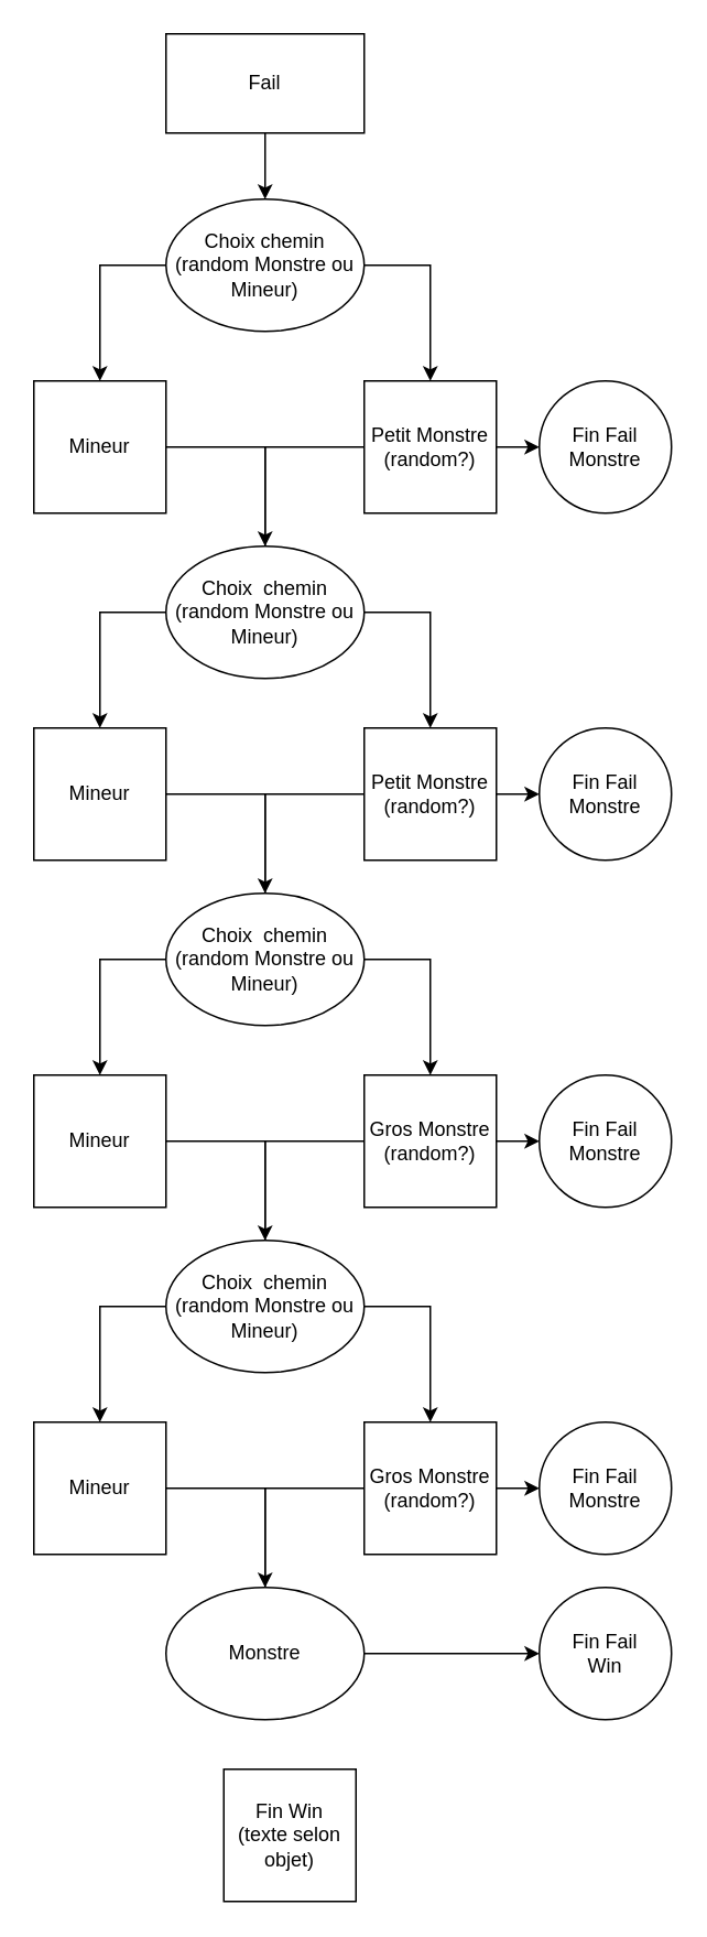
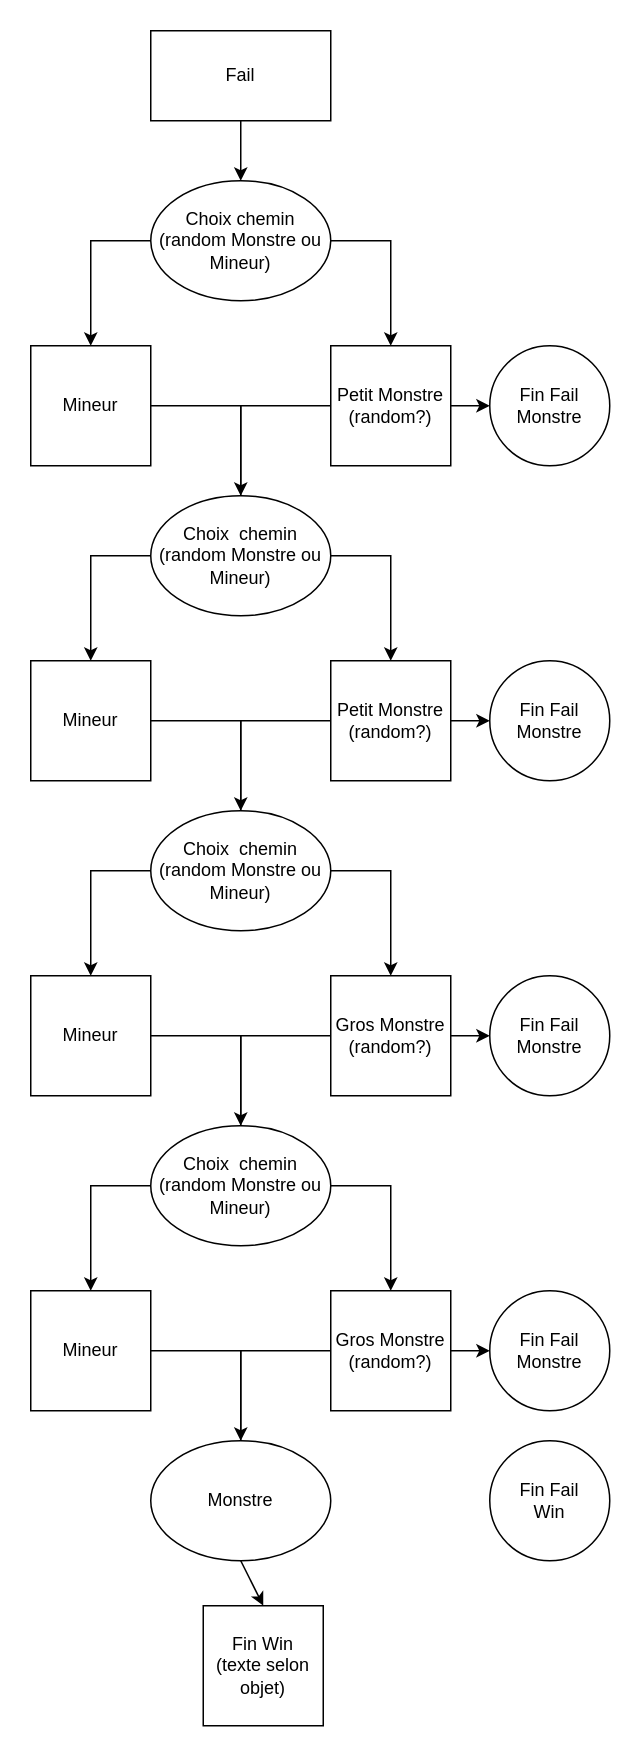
- <mxCell id="39" value="" style="endArrow=classic;html=1;rounded=0;exitX=1;exitY=0.5;exitDx=0;exitDy=0;entryX=0;entryY=0.5;entryDx=0;entryDy=0;" edge="1" parent="1" source="32" target="34"><mxGeometry width="50" height="50" relative="1" as="geometry"><mxPoint x="166" y="780" as="sourcePoint" /><mxPoint x="216" y="730" as="targetPoint" /></mxGeometry></mxCell>
+ <mxCell id="38" value="" style="endArrow=classic;html=1;rounded=0;exitX=0.5;exitY=1;exitDx=0;exitDy=0;entryX=0.5;entryY=0;entryDx=0;entryDy=0;" edge="1" parent="1" source="32" target="33"><mxGeometry width="50" height="50" relative="1" as="geometry"><mxPoint x="166" y="780" as="sourcePoint" /><mxPoint x="216" y="730" as="targetPoint" /></mxGeometry></mxCell>
